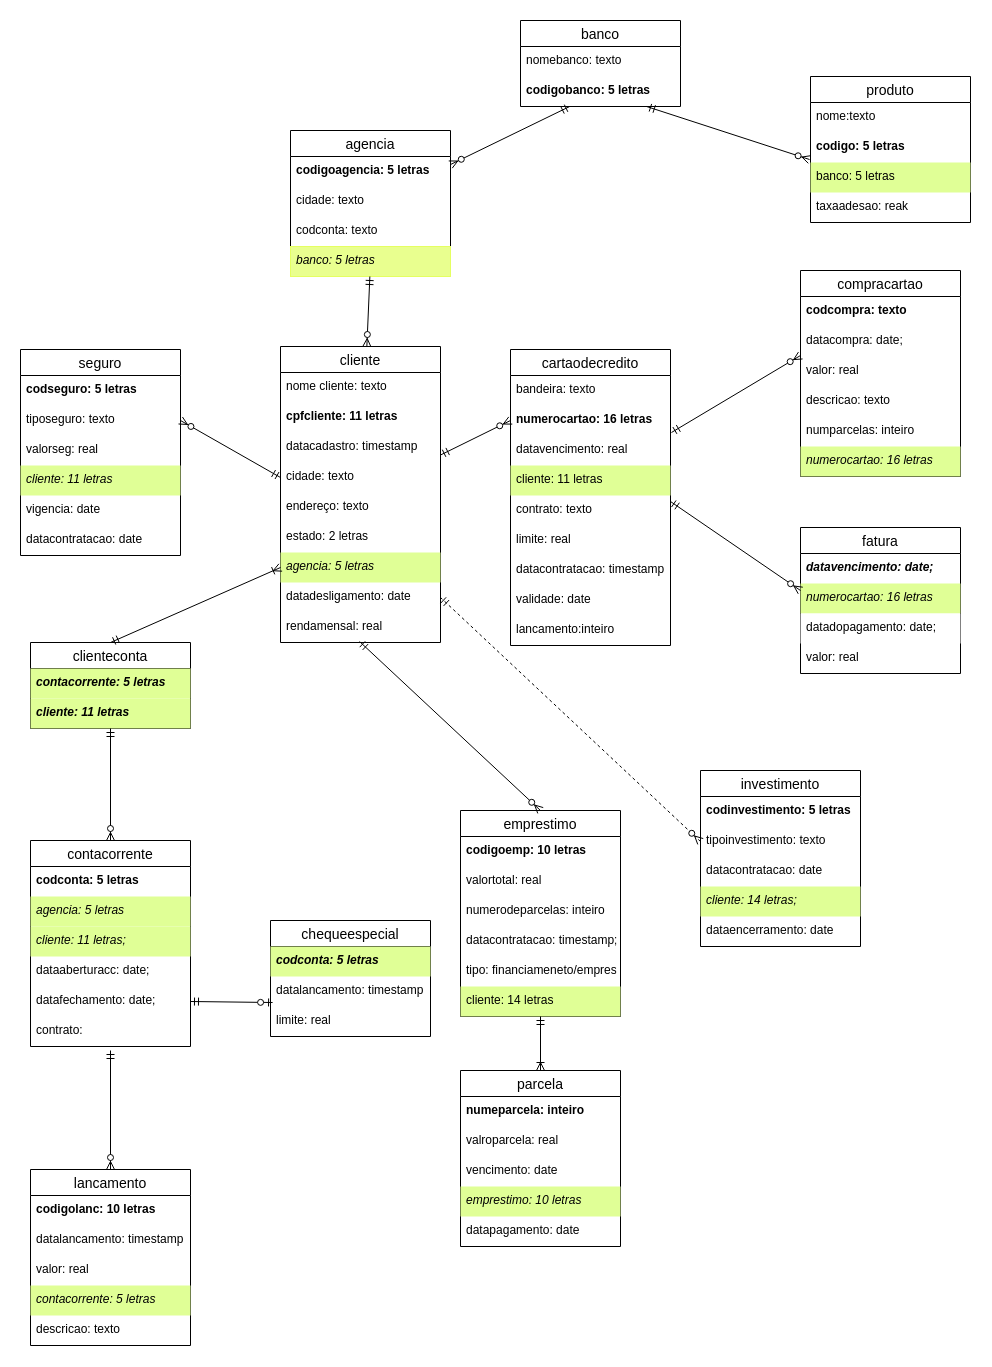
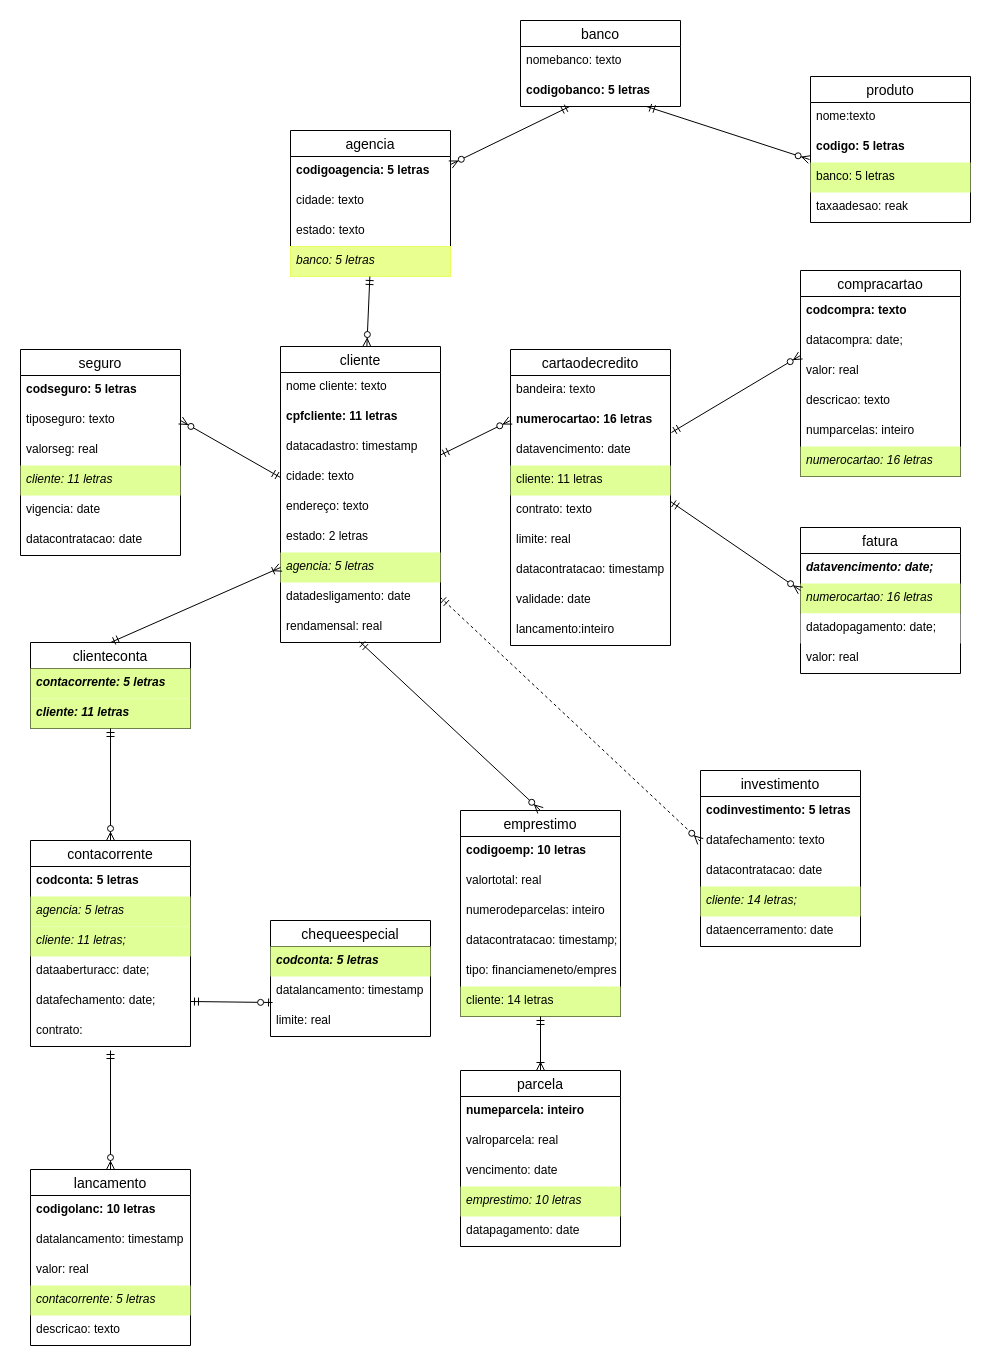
- <mxCell id="21" value="codconta: texto" style="text;strokeColor=none;fillColor=none;spacingLeft=4;spacingRight=4;overflow=hidden;rotatable=0;points=[[0,0.5],[1,0.5]];portConstraint=eastwest;fontSize=12;" parent="18" vertex="1"><mxGeometry y="86" width="160" height="30" as="geometry" /></mxCell>
+ <mxCell id="21" value="estado: texto" style="text;strokeColor=none;fillColor=none;spacingLeft=4;spacingRight=4;overflow=hidden;rotatable=0;points=[[0,0.5],[1,0.5]];portConstraint=eastwest;fontSize=12;" parent="18" vertex="1"><mxGeometry y="86" width="160" height="30" as="geometry" /></mxCell>
- <mxCell id="39" value="datavencimento: real" style="text;strokeColor=none;fillColor=none;spacingLeft=4;spacingRight=4;overflow=hidden;rotatable=0;points=[[0,0.5],[1,0.5]];portConstraint=eastwest;fontSize=12;" vertex="1" parent="36"><mxGeometry y="86" width="160" height="30" as="geometry" /></mxCell>
+ <mxCell id="39" value="datavencimento: date" style="text;strokeColor=none;fillColor=none;spacingLeft=4;spacingRight=4;overflow=hidden;rotatable=0;points=[[0,0.5],[1,0.5]];portConstraint=eastwest;fontSize=12;" vertex="1" parent="36"><mxGeometry y="86" width="160" height="30" as="geometry" /></mxCell>
- <mxCell id="7" value="tipoinvestimento: texto" style="text;strokeColor=none;fillColor=none;spacingLeft=4;spacingRight=4;overflow=hidden;rotatable=0;points=[[0,0.5],[1,0.5]];portConstraint=eastwest;fontSize=12;" parent="5" vertex="1"><mxGeometry y="56" width="160" height="30" as="geometry" /></mxCell>
+ <mxCell id="7" value="datafechamento: texto" style="text;strokeColor=none;fillColor=none;spacingLeft=4;spacingRight=4;overflow=hidden;rotatable=0;points=[[0,0.5],[1,0.5]];portConstraint=eastwest;fontSize=12;" parent="5" vertex="1"><mxGeometry y="56" width="160" height="30" as="geometry" /></mxCell>
